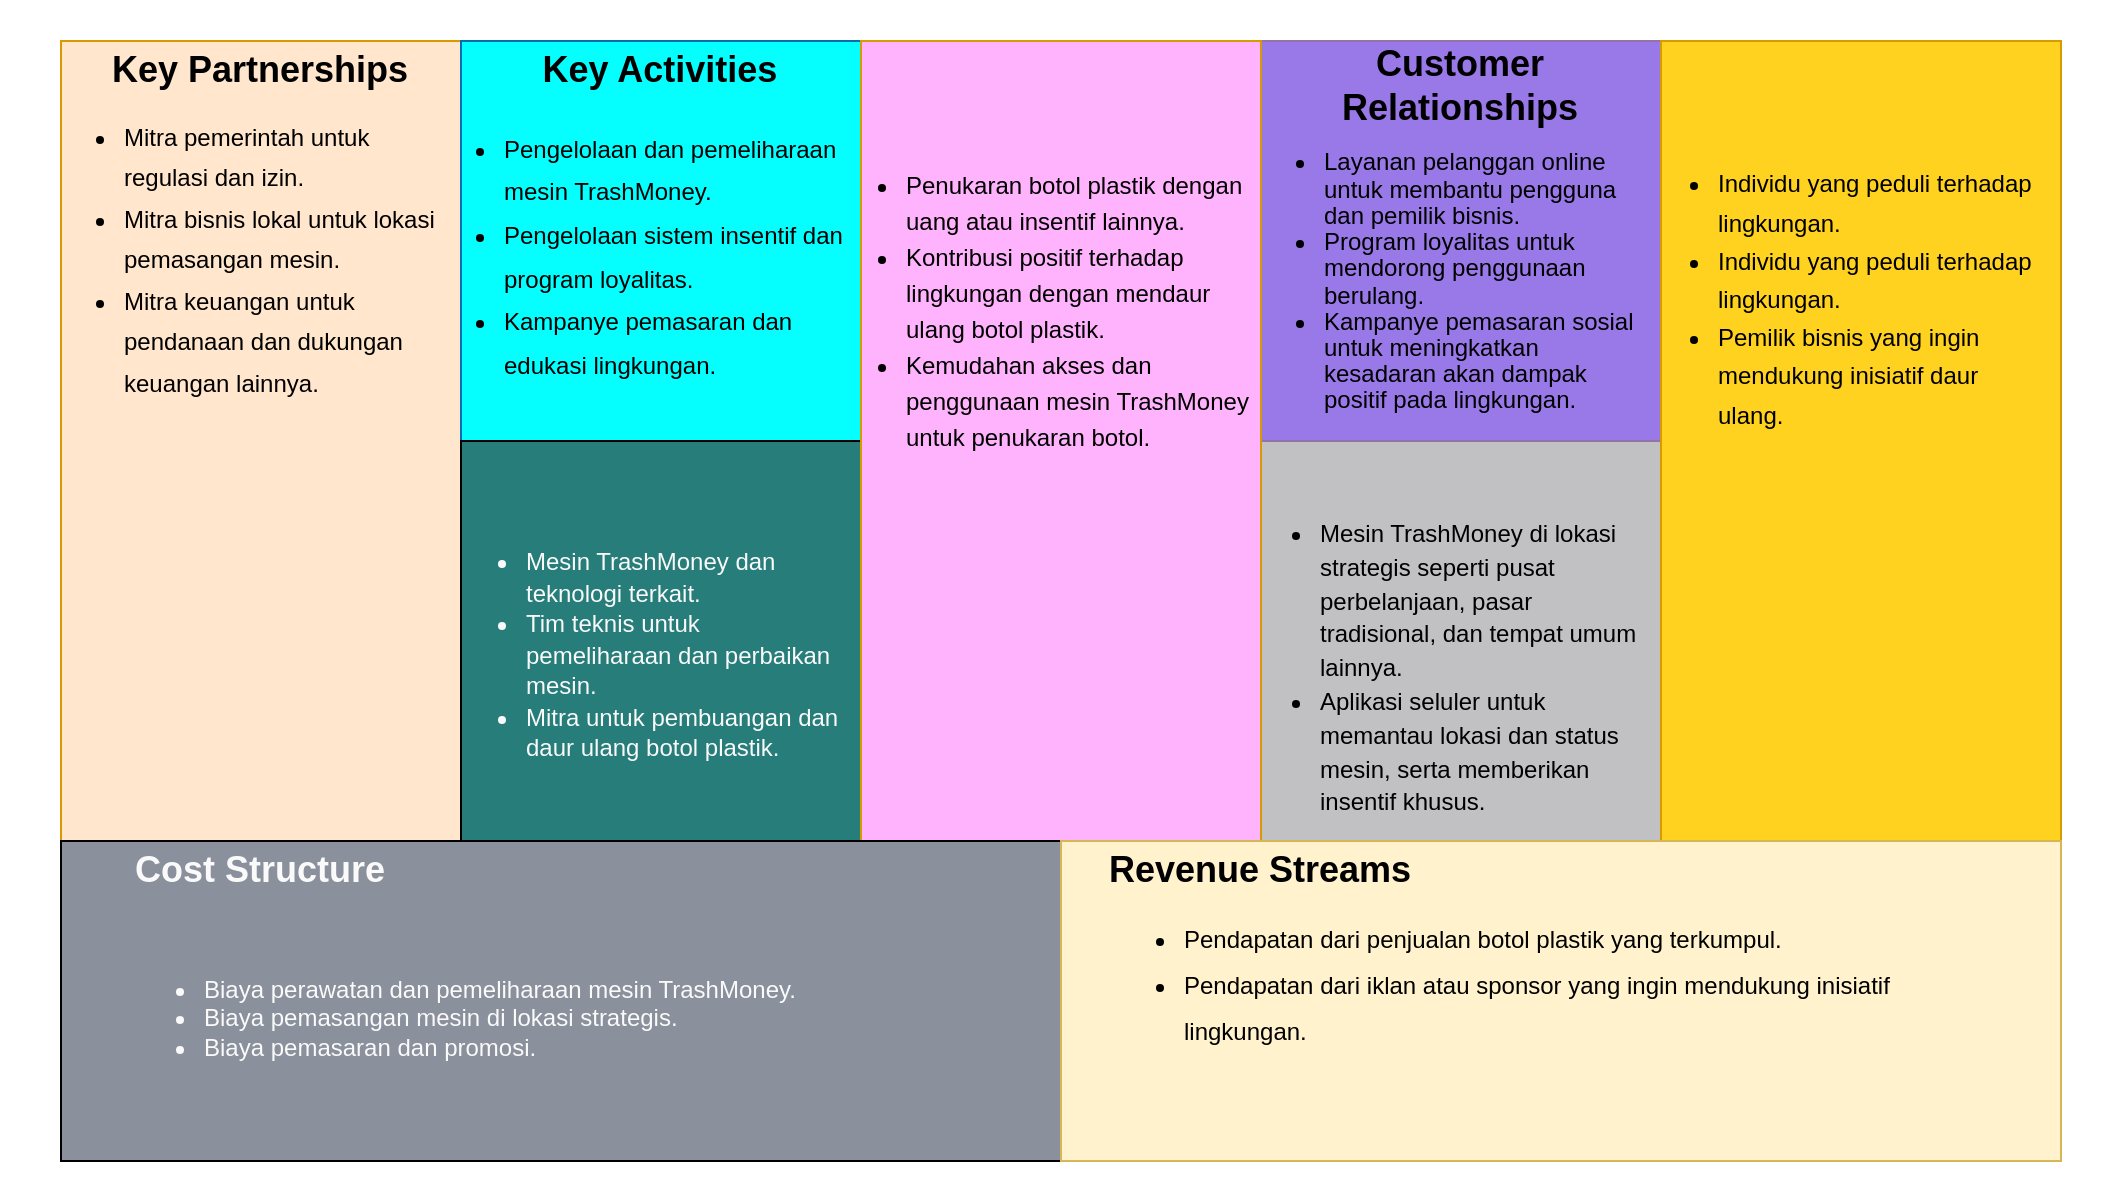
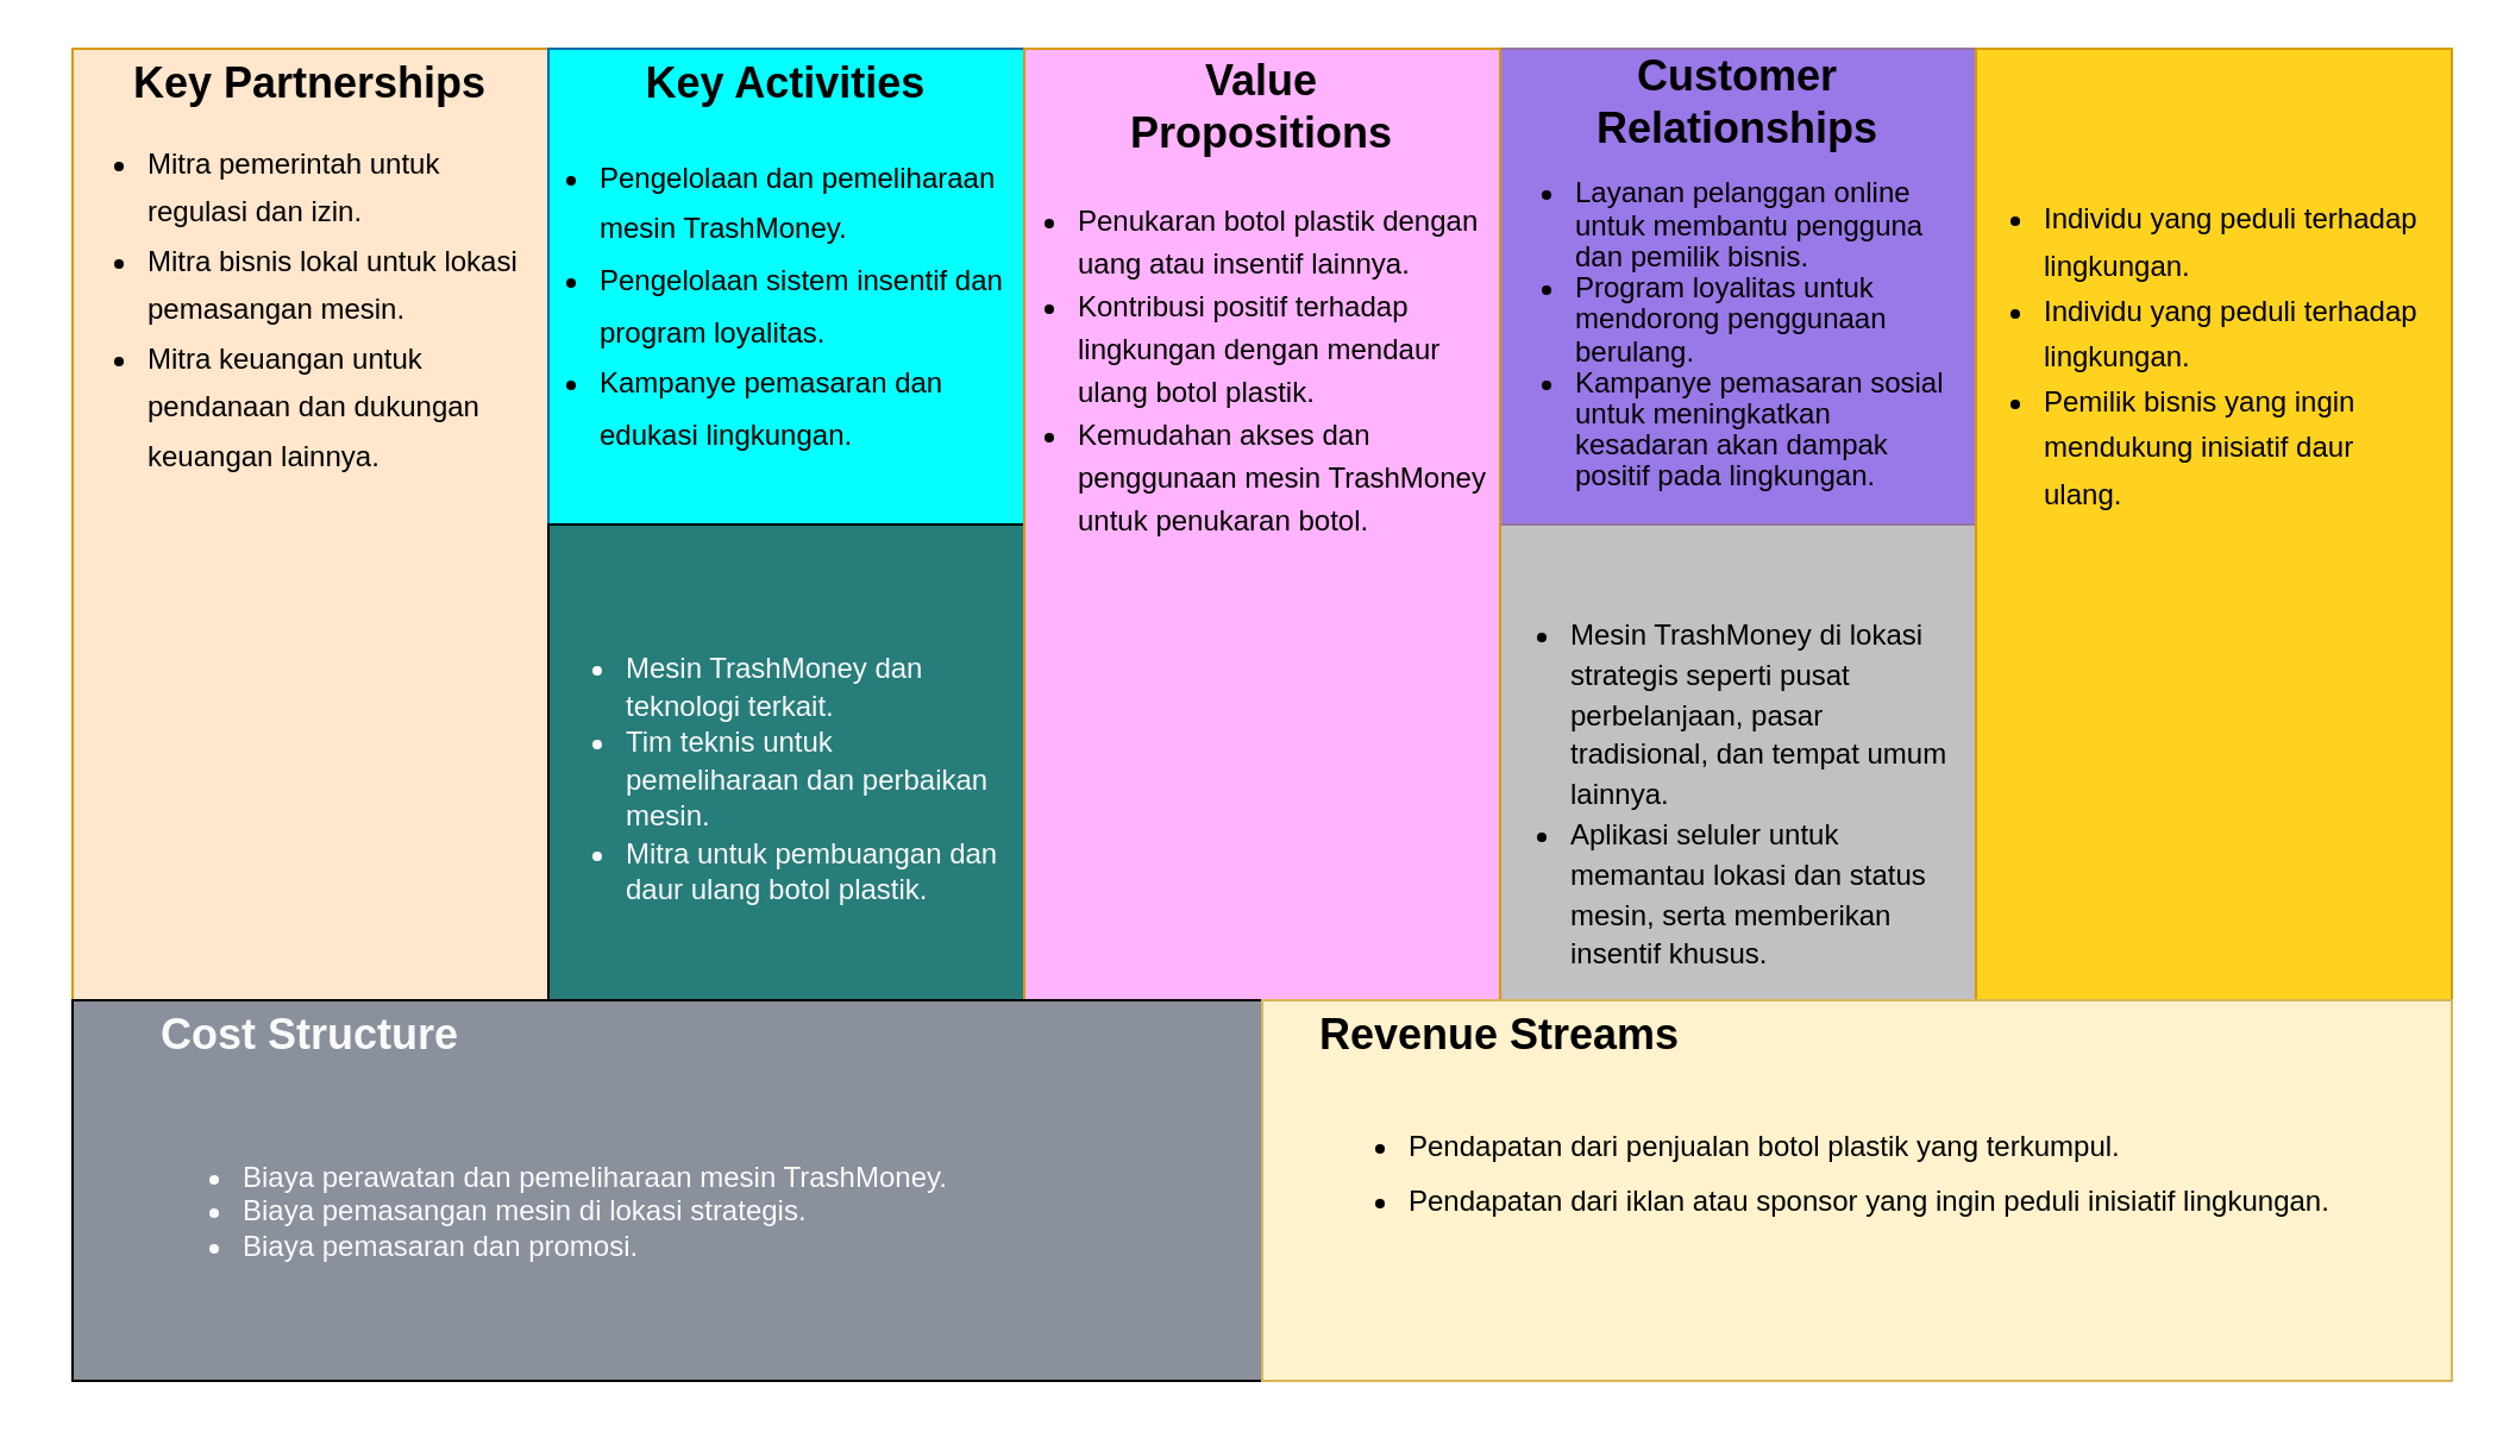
+ <mxCell id="18" value="&lt;strong&gt;Value Propositions&lt;/strong&gt;" style="text;html=1;strokeColor=none;fillColor=none;align=center;verticalAlign=middle;whiteSpace=wrap;rounded=0;fontSize=18;" parent="1" vertex="1"><mxGeometry x="450" y="30" width="160" height="30" as="geometry" /></mxCell>
- <mxCell id="25" value="&lt;ul style=&quot;line-height: 190%;&quot;&gt;&lt;li&gt;Pendapatan dari penjualan botol plastik yang terkumpul.&lt;/li&gt;&lt;li&gt;Pendapatan dari iklan atau sponsor yang ingin mendukung inisiatif lingkungan.&lt;br&gt;&lt;/li&gt;&lt;/ul&gt;" style="text;html=1;strokeColor=none;fillColor=none;align=left;verticalAlign=middle;whiteSpace=wrap;rounded=0;fontColor=#000000;" parent="1" vertex="1"><mxGeometry x="550" y="456" width="440" height="74" as="geometry" /></mxCell>
+ <mxCell id="25" value="&lt;ul style=&quot;line-height: 190%;&quot;&gt;&lt;li&gt;Pendapatan dari penjualan botol plastik yang terkumpul.&lt;/li&gt;&lt;li&gt;Pendapatan dari iklan atau sponsor yang ingin peduli inisiatif lingkungan.&lt;br&gt;&lt;/li&gt;&lt;/ul&gt;" style="text;html=1;strokeColor=none;fillColor=none;align=left;verticalAlign=middle;whiteSpace=wrap;rounded=0;fontColor=#000000;" parent="1" vertex="1"><mxGeometry x="550" y="456" width="440" height="74" as="geometry" /></mxCell>
